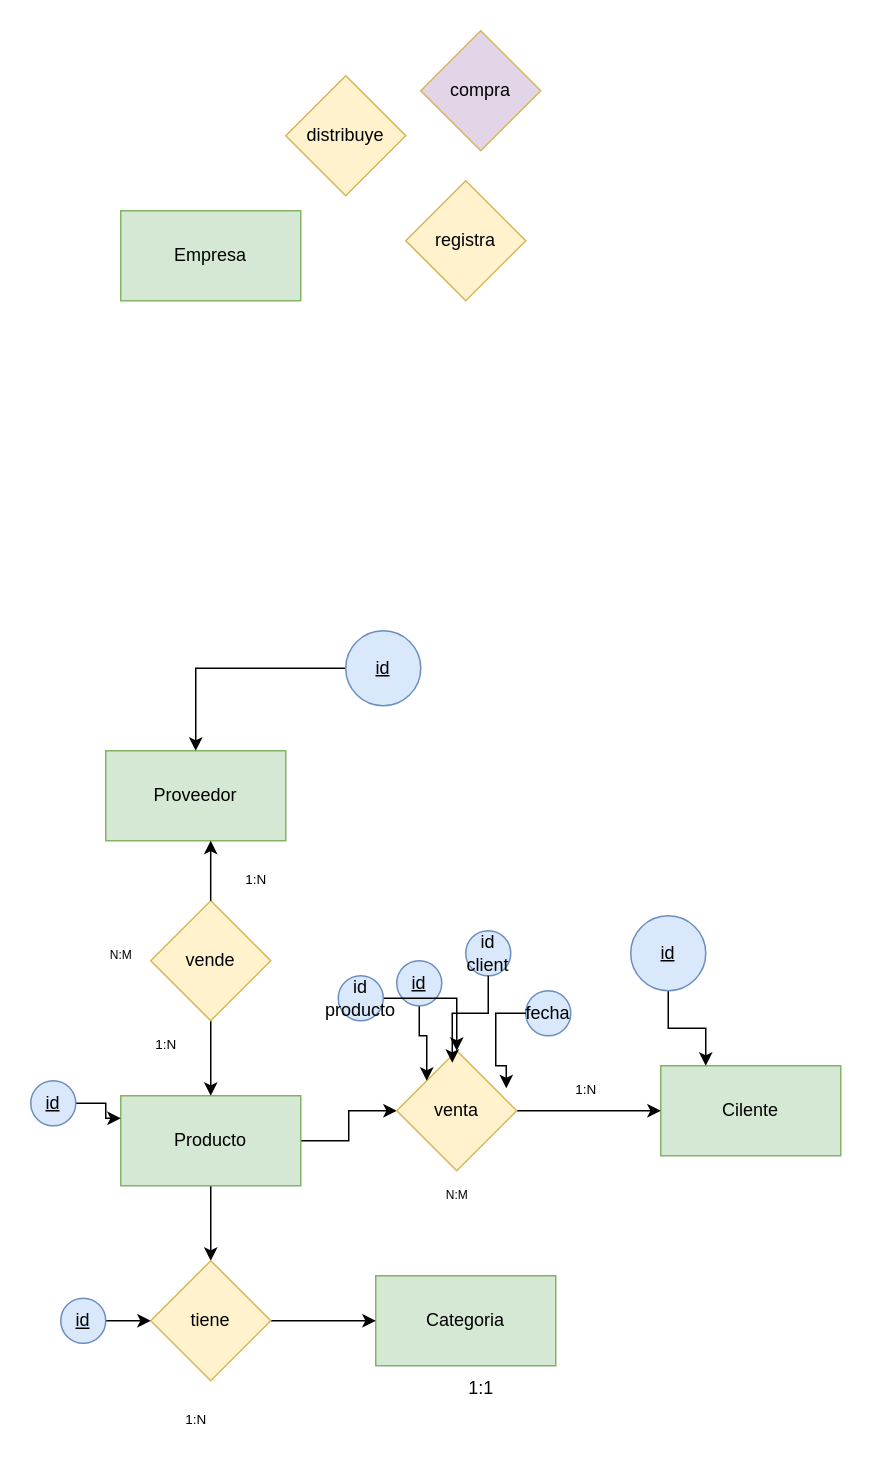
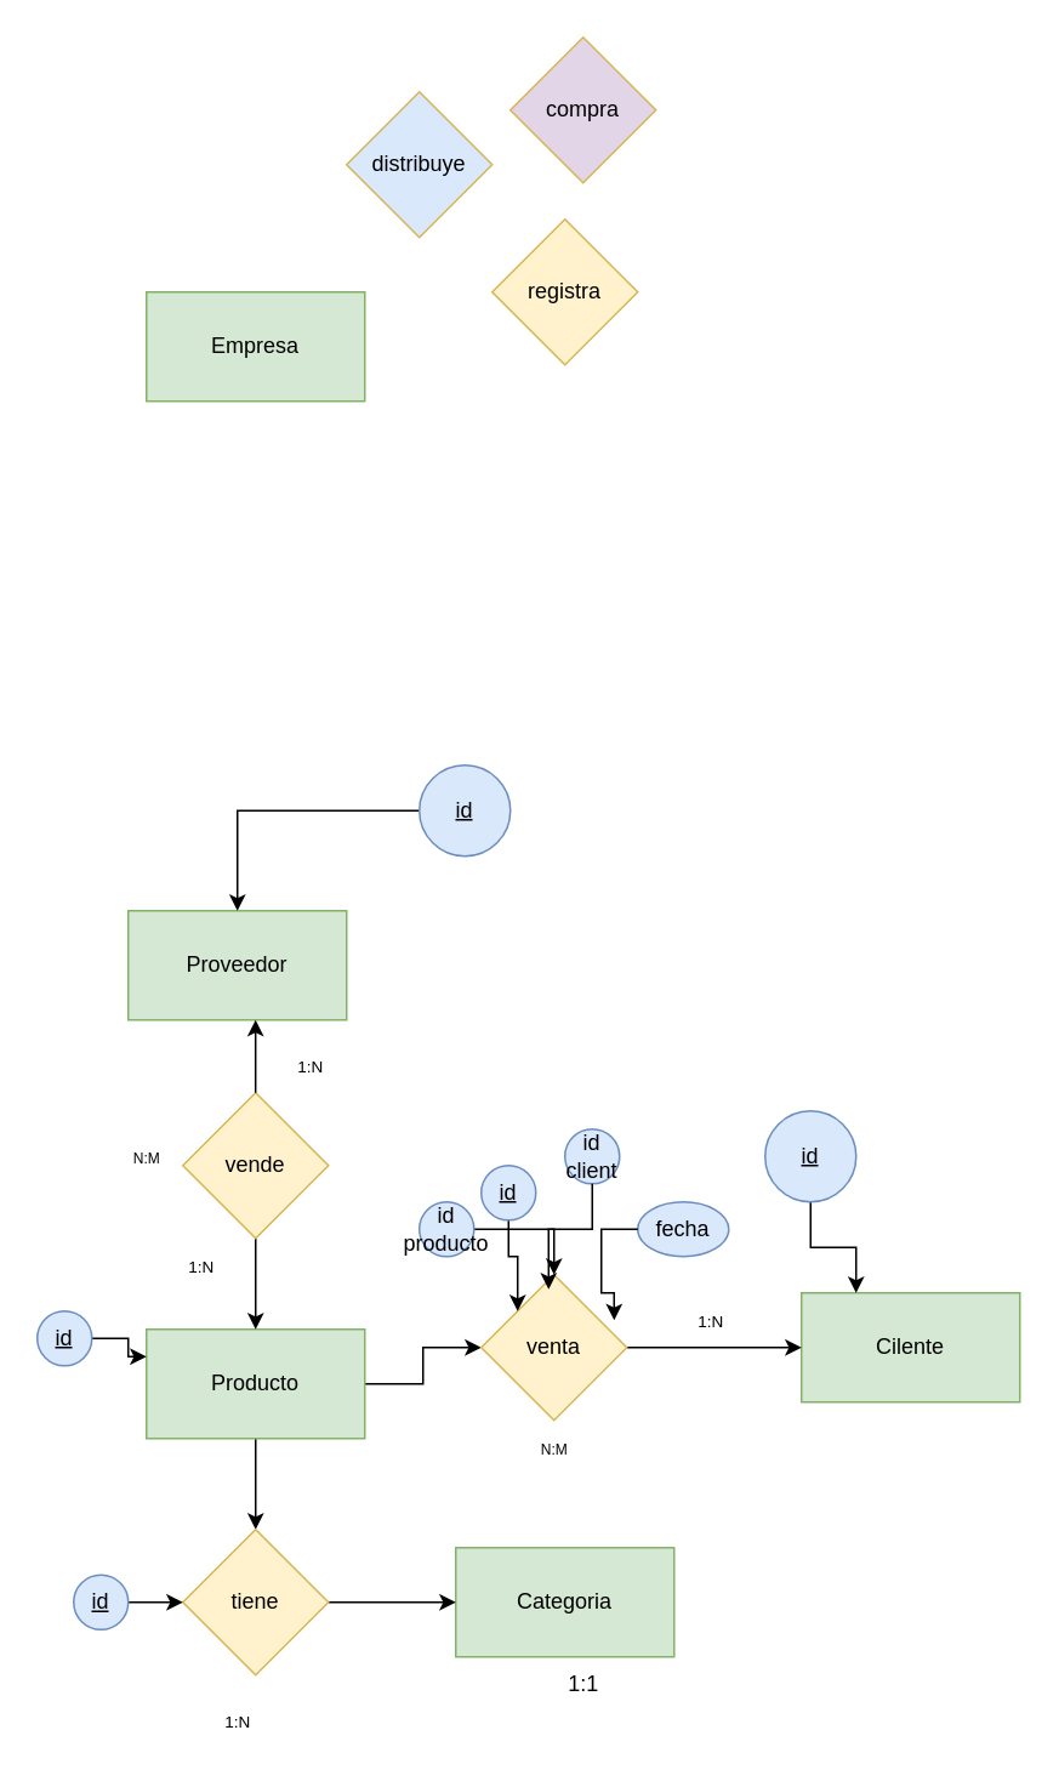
- <mxCell id="9" value="distribuye" style="rhombus;whiteSpace=wrap;html=1;fillColor=#fff2cc;strokeColor=#d6b656;" vertex="1" parent="1"><mxGeometry x="190" y="50" width="80" height="80" as="geometry" /></mxCell>
+ <mxCell id="9" value="distribuye" style="rhombus;whiteSpace=wrap;html=1;fillColor=#dae8fc;strokeColor=#d6b656;" vertex="1" parent="1"><mxGeometry x="190" y="50" width="80" height="80" as="geometry" /></mxCell>
- <mxCell id="8" value="Empresa" style="rounded=0;whiteSpace=wrap;html=1;fillColor=#d5e8d4;strokeColor=#82b366;" vertex="1" parent="1"><mxGeometry x="80" y="140" width="120" height="60" as="geometry" /></mxCell>
+ <mxCell id="8" value="Empresa" style="rounded=0;whiteSpace=wrap;html=1;fillColor=#d5e8d4;strokeColor=#82b366;" vertex="1" parent="1"><mxGeometry x="80" y="160" width="120" height="60" as="geometry" /></mxCell>
- <mxCell id="27" value="id producto" style="ellipse;whiteSpace=wrap;html=1;aspect=fixed;fillColor=#dae8fc;strokeColor=#6c8ebf;" vertex="1" parent="1"><mxGeometry x="225" y="650" width="30" height="30" as="geometry" /></mxCell>
+ <mxCell id="27" value="id producto" style="ellipse;whiteSpace=wrap;html=1;aspect=fixed;fillColor=#dae8fc;strokeColor=#6c8ebf;" vertex="1" parent="1"><mxGeometry x="230" y="660" width="30" height="30" as="geometry" /></mxCell>
- <mxCell id="23" value="fecha" style="ellipse;whiteSpace=wrap;html=1;aspect=fixed;fillColor=#dae8fc;strokeColor=#6c8ebf;" vertex="1" parent="1"><mxGeometry x="350" y="660" width="30" height="30" as="geometry" /></mxCell>
+ <mxCell id="23" value="fecha" style="ellipse;whiteSpace=wrap;html=1;aspect=fixed;fillColor=#dae8fc;strokeColor=#6c8ebf;" vertex="1" parent="1"><mxGeometry x="350" y="660" width="50" height="30" as="geometry" /></mxCell>
